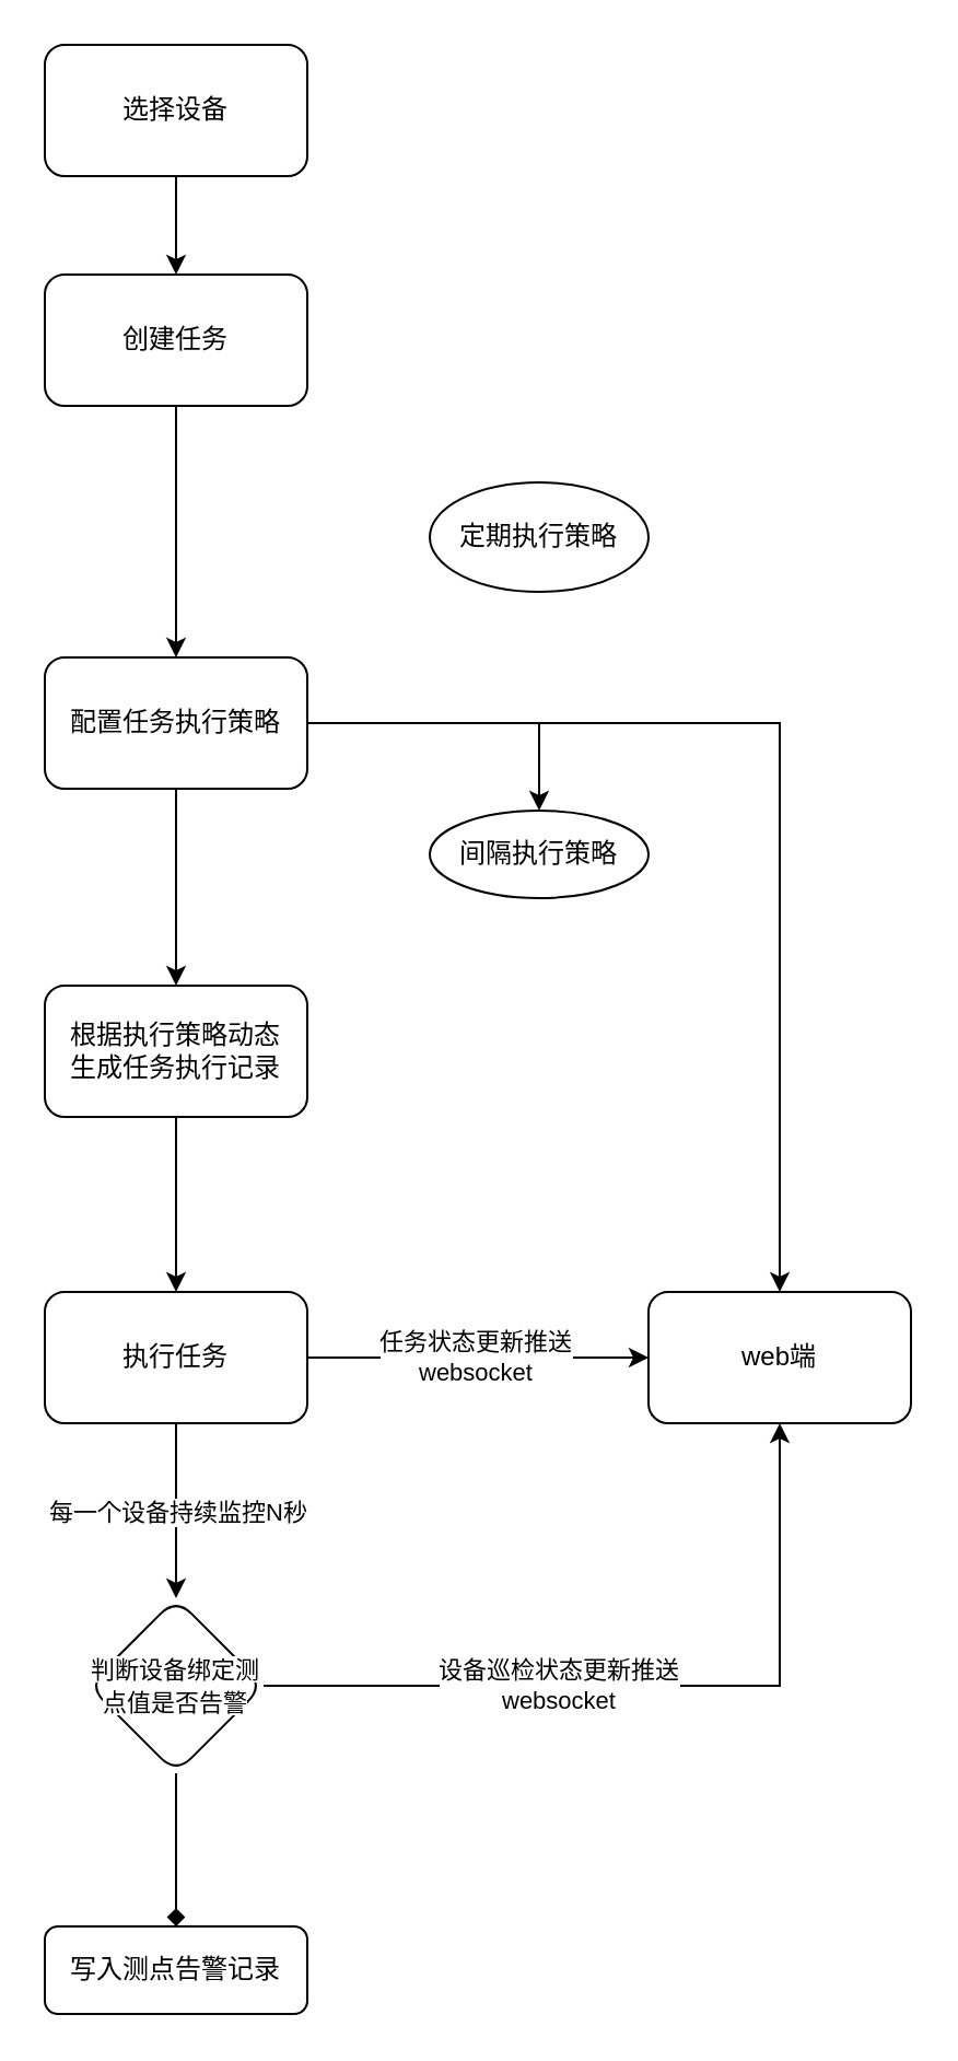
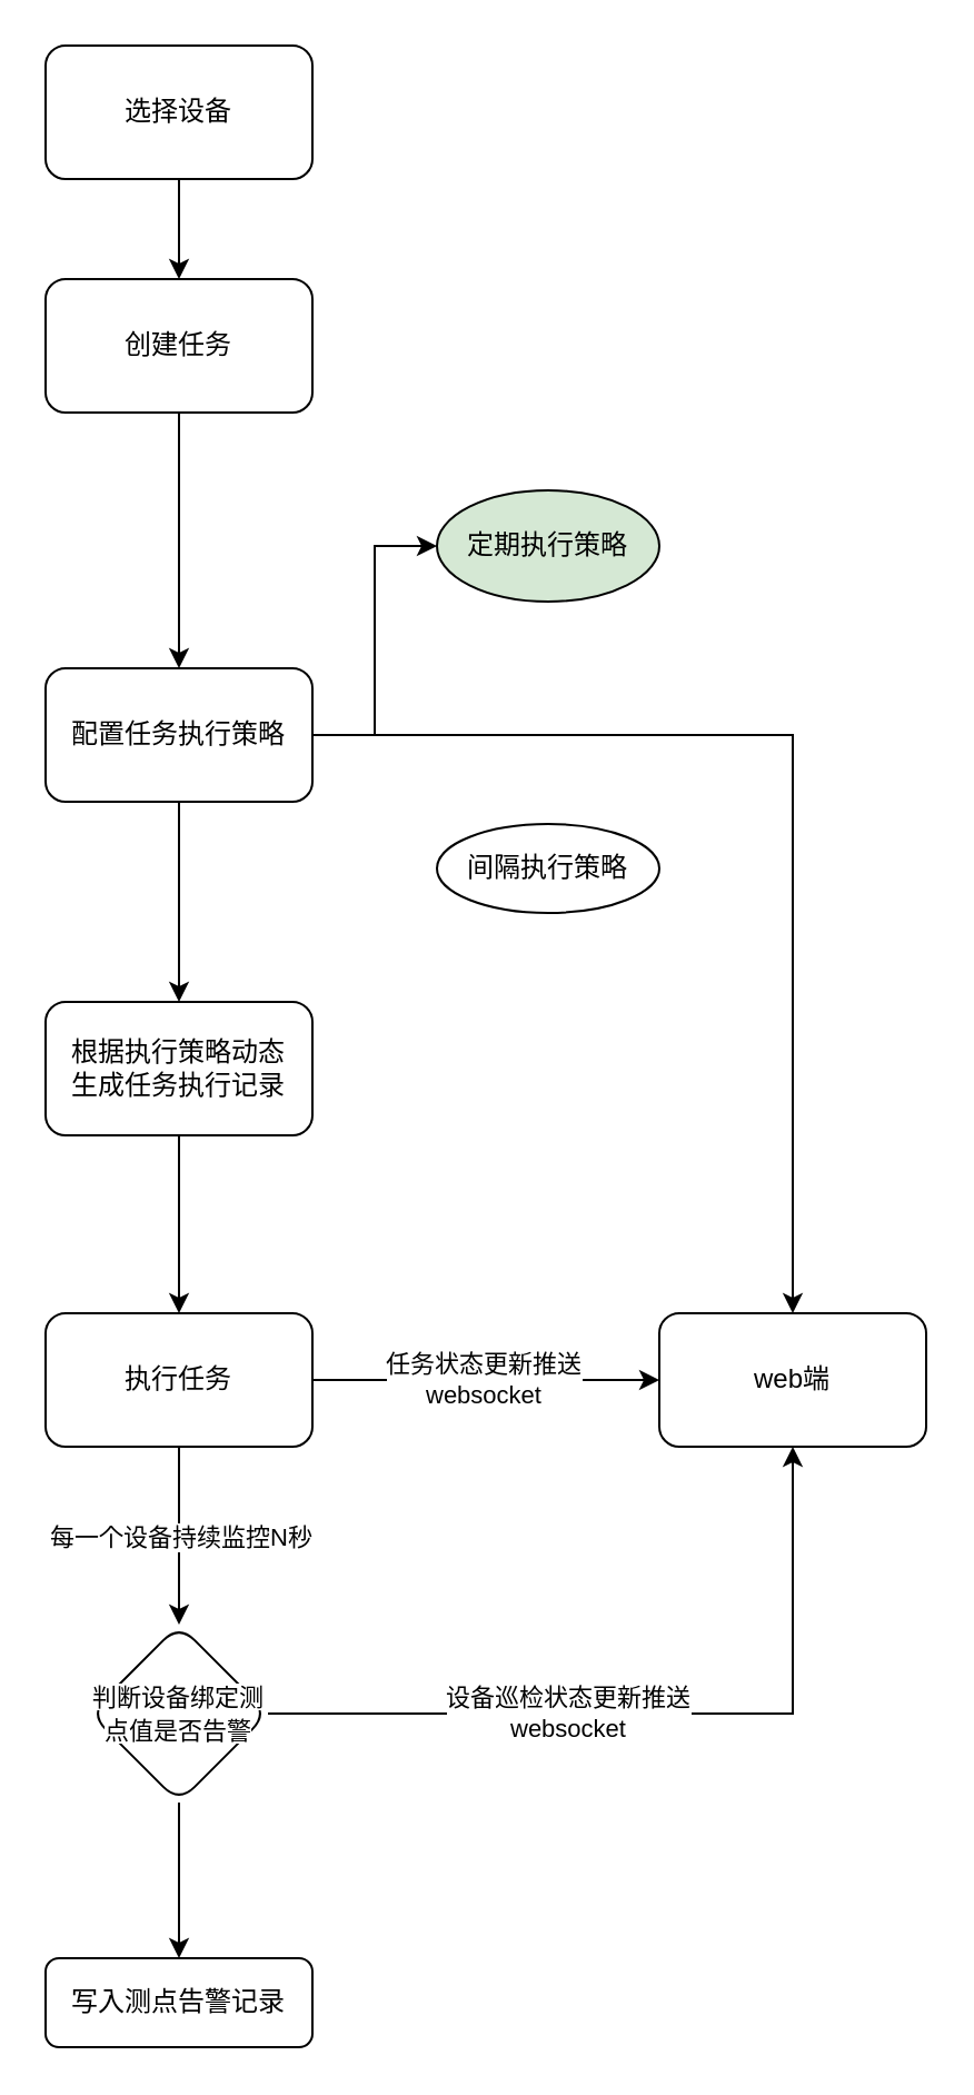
- <mxCell id="18" value="定期执行策略" style="ellipse;whiteSpace=wrap;html=1;rounded=1;" parent="1" vertex="1"><mxGeometry x="196" y="220" width="100" height="50" as="geometry" /></mxCell>
+ <mxCell id="18" value="定期执行策略" style="ellipse;whiteSpace=wrap;html=1;rounded=1;fillColor=#d5e8d4;" parent="1" vertex="1"><mxGeometry x="196" y="220" width="100" height="50" as="geometry" /></mxCell>
- <mxCell id="7" value="" style="edgeStyle=orthogonalEdgeStyle;rounded=0;orthogonalLoop=1;jettySize=auto;html=1;" parent="1" source="9" target="19" edge="1"><mxGeometry relative="1" as="geometry" /></mxCell>
+ <mxCell id="7" value="" style="edgeStyle=orthogonalEdgeStyle;rounded=0;orthogonalLoop=1;jettySize=auto;html=1;entryX=0;entryY=0.5;entryDx=0;entryDy=0;" parent="1" source="9" target="18" edge="1"><mxGeometry relative="1" as="geometry" /></mxCell>
- <mxCell id="21" style="edgeStyle=orthogonalEdgeStyle;rounded=0;orthogonalLoop=1;jettySize=auto;html=1;exitX=0.5;exitY=1;exitDx=0;exitDy=0;entryX=0.5;entryY=0;entryDx=0;entryDy=0;endArrow=diamond;" edge="1" parent="1" source="24" target="20"><mxGeometry relative="1" as="geometry" /></mxCell>
+ <mxCell id="21" style="edgeStyle=orthogonalEdgeStyle;rounded=0;orthogonalLoop=1;jettySize=auto;html=1;exitX=0.5;exitY=1;exitDx=0;exitDy=0;entryX=0.5;entryY=0;entryDx=0;entryDy=0;" edge="1" parent="1" source="24" target="20"><mxGeometry relative="1" as="geometry" /></mxCell>
